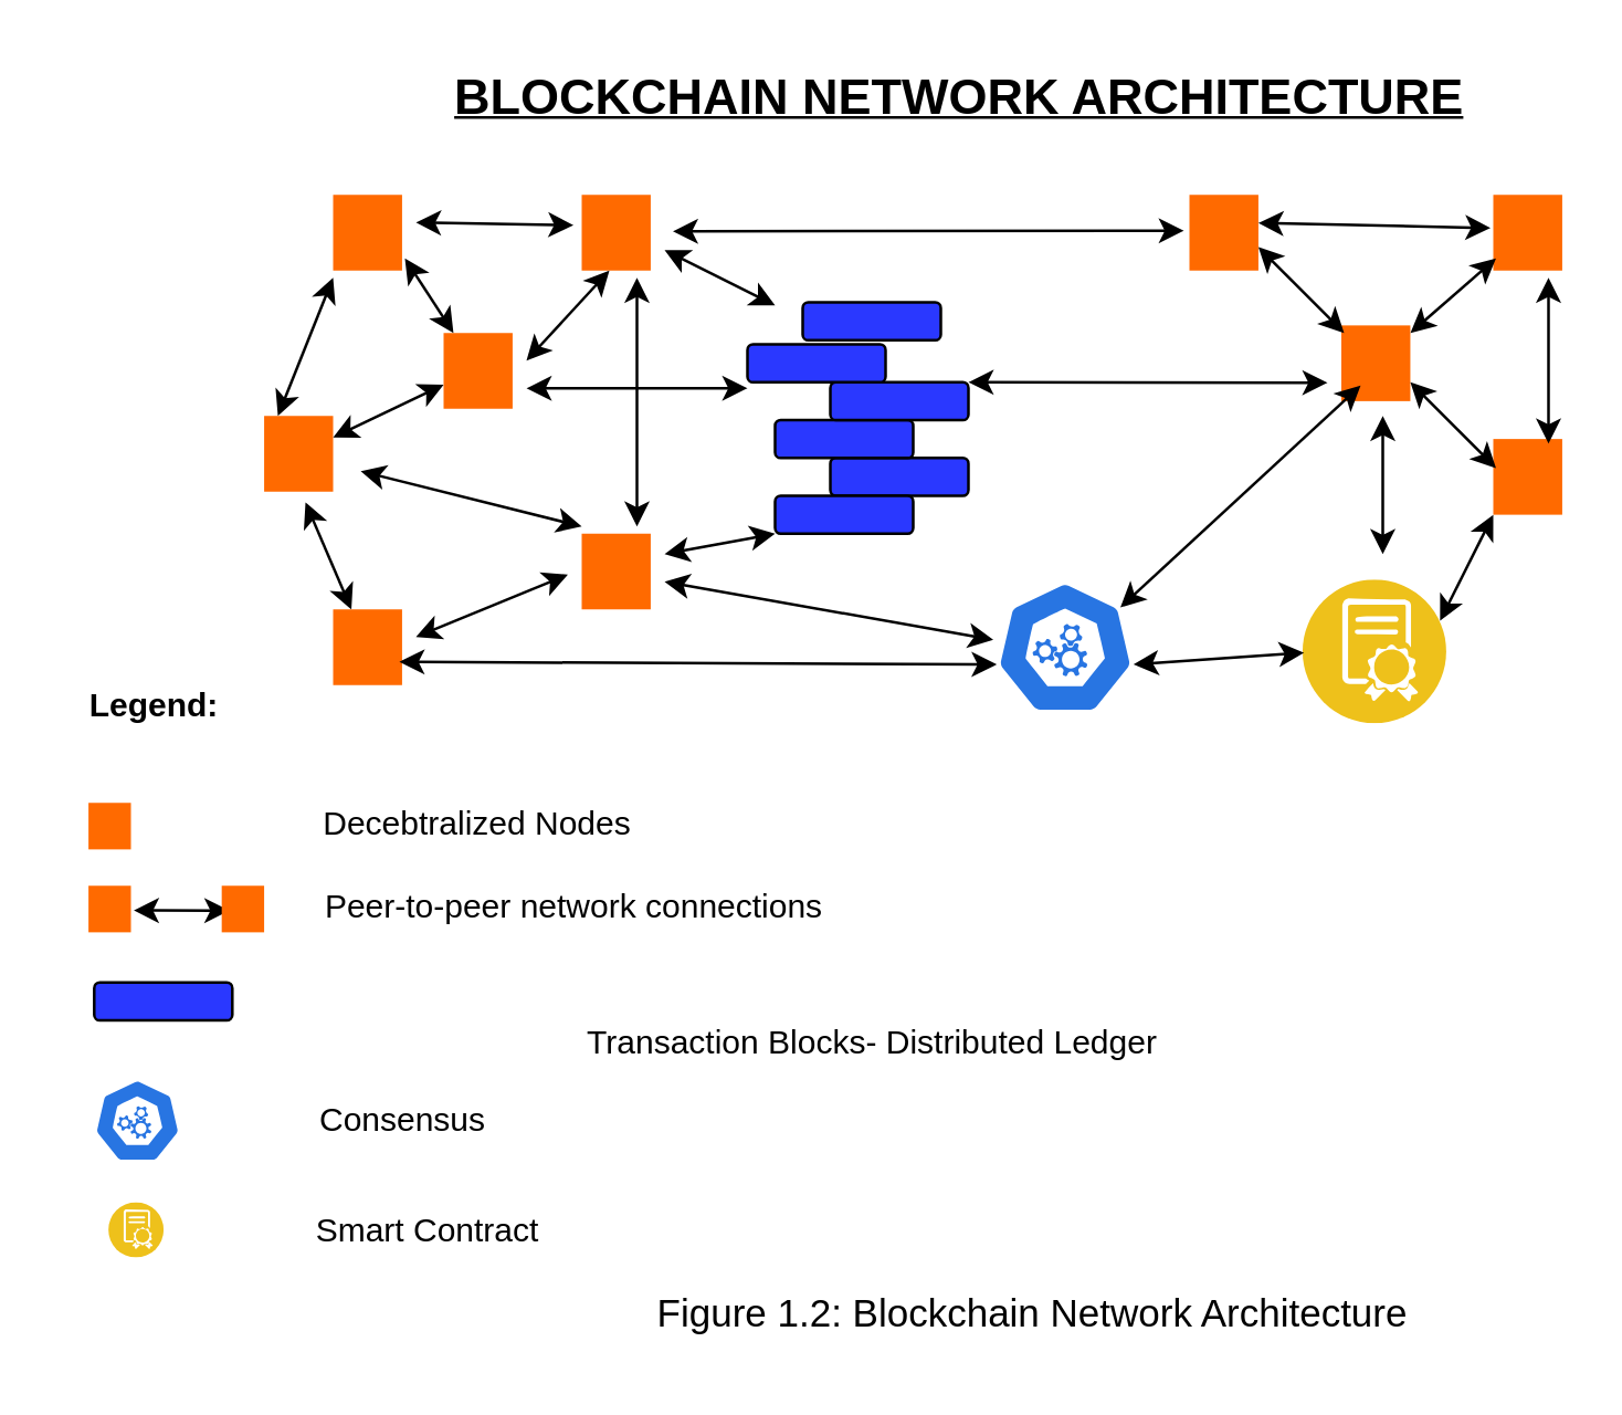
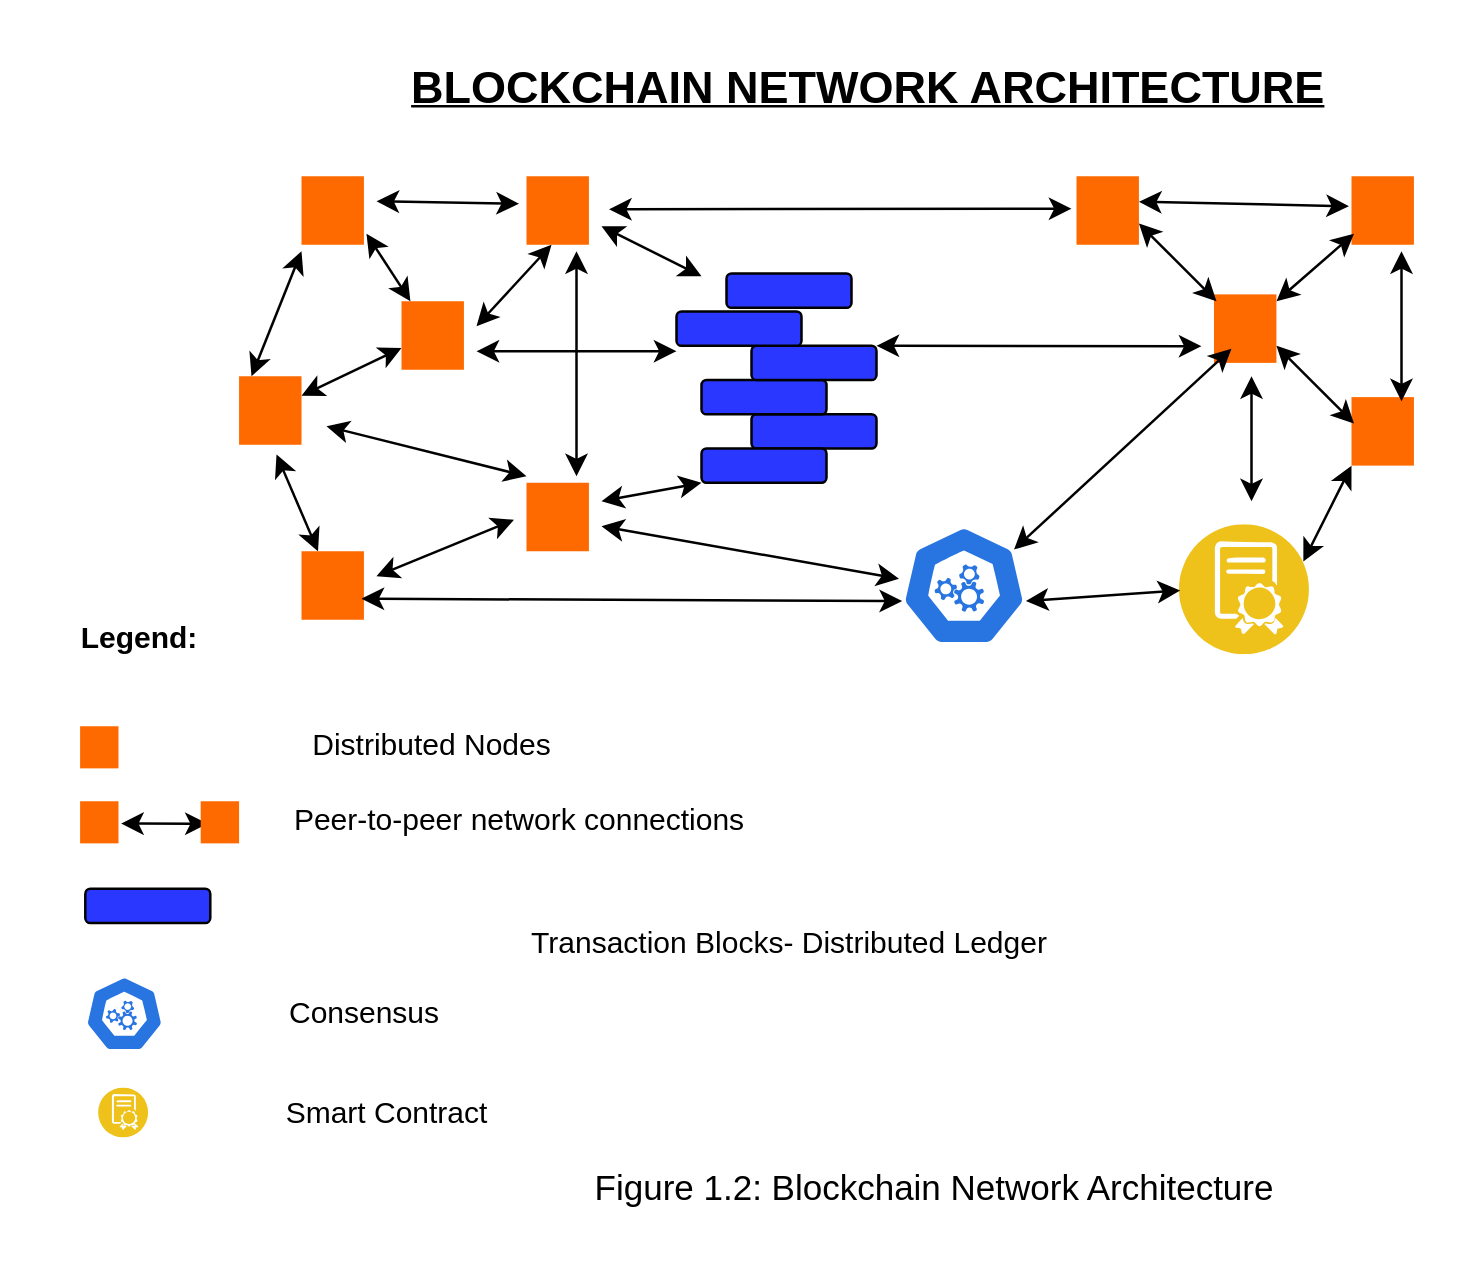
- <mxCell id="47" value="Decebtralized Nodes" style="text;html=1;align=center;verticalAlign=middle;resizable=0;points=[];autosize=1;strokeColor=none;fillColor=none;" vertex="1" parent="1"><mxGeometry x="107.48" y="283.42" width="130" height="30" as="geometry" /></mxCell>
+ <mxCell id="47" value="Distributed Nodes" style="text;html=1;align=center;verticalAlign=middle;resizable=0;points=[];autosize=1;strokeColor=none;fillColor=none;" vertex="1" parent="1"><mxGeometry x="107.48" y="283.42" width="130" height="30" as="geometry" /></mxCell>
